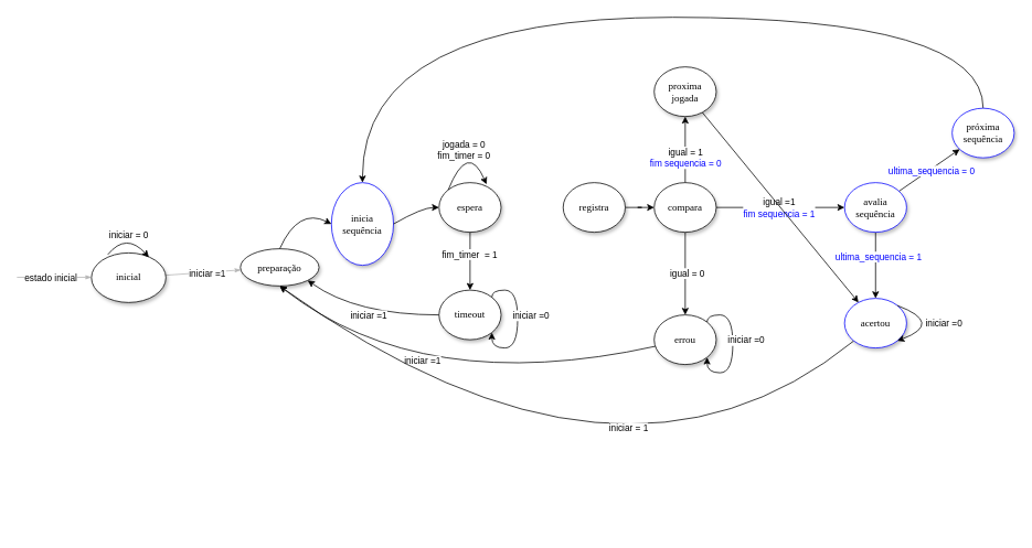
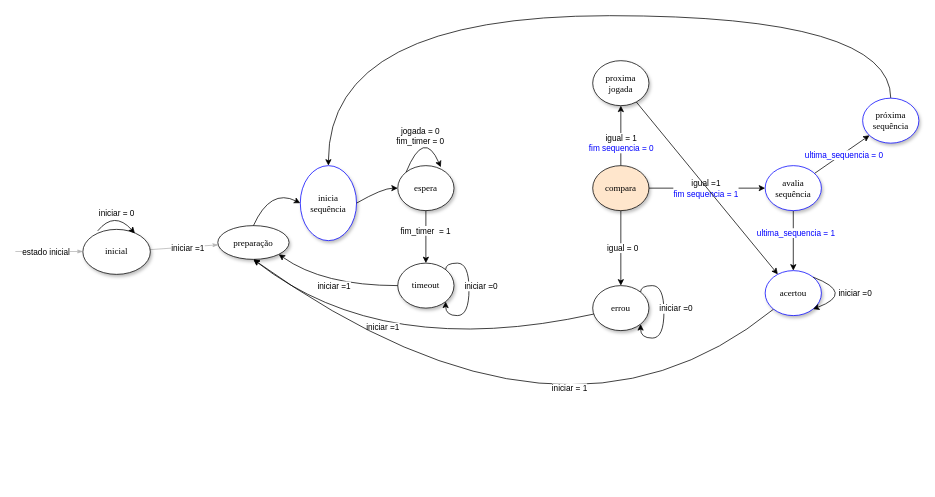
- <mxCell id="24" value="registra" style="ellipse;whiteSpace=wrap;html=1;rounded=0;shadow=1;comic=0;labelBackgroundColor=none;strokeWidth=1;fontFamily=Verdana;fontSize=12;align=center;" vertex="1" parent="1"><mxGeometry x="680" y="220" width="75" height="60" as="geometry" /></mxCell>
- <mxCell id="23" value="" style="edgeStyle=orthogonalEdgeStyle;rounded=0;orthogonalLoop=1;jettySize=auto;html=1;" edge="1" parent="1" source="24" target="31"><mxGeometry relative="1" as="geometry" /></mxCell>
- <mxCell id="31" value="compara" style="ellipse;whiteSpace=wrap;html=1;rounded=0;shadow=1;comic=0;labelBackgroundColor=none;strokeWidth=1;fontFamily=Verdana;fontSize=12;align=center;" vertex="1" parent="1"><mxGeometry x="790" y="220" width="75" height="60" as="geometry" /></mxCell>
+ <mxCell id="31" value="compara" style="ellipse;whiteSpace=wrap;html=1;rounded=0;shadow=1;comic=0;labelBackgroundColor=none;strokeWidth=1;fontFamily=Verdana;fontSize=12;align=center;fillColor=#ffe6cc;" vertex="1" parent="1"><mxGeometry x="790" y="220" width="75" height="60" as="geometry" /></mxCell>
